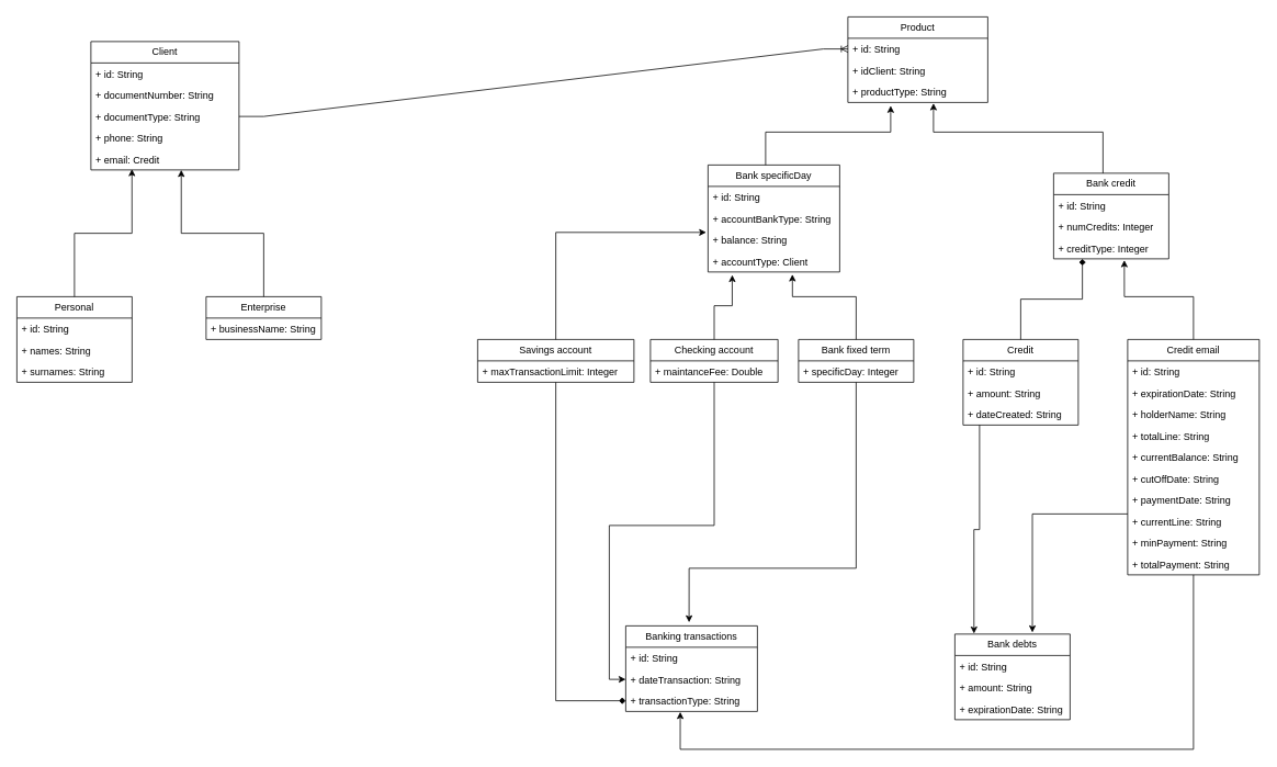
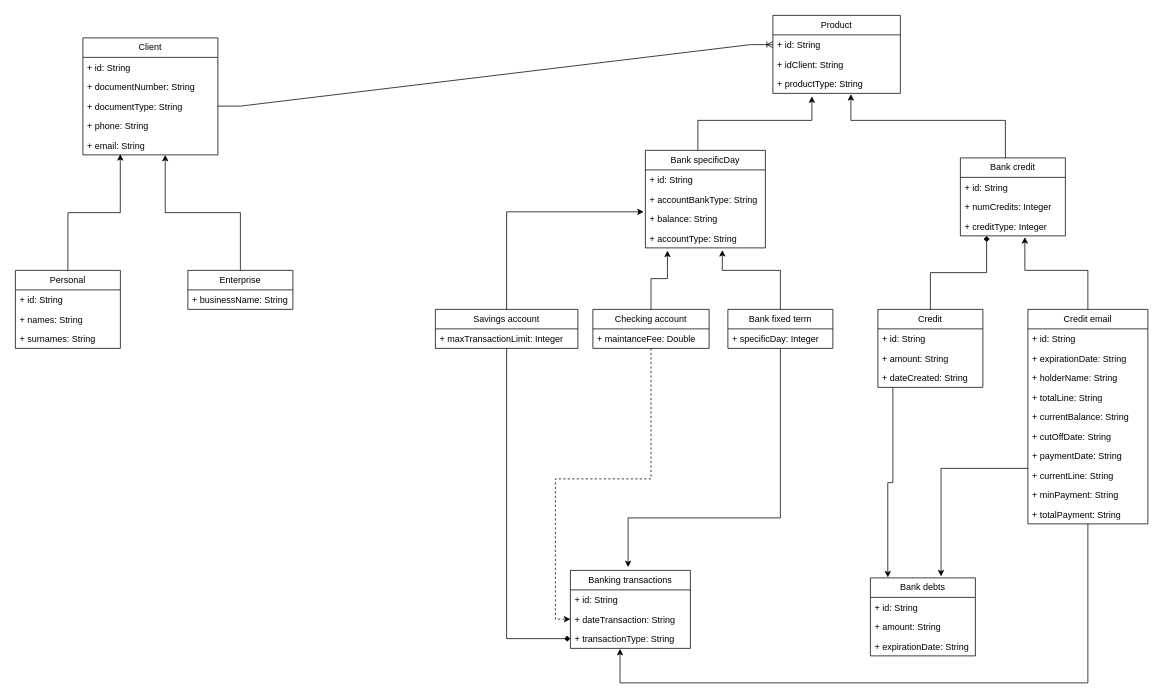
- <mxCell id="11" value="+ email: Credit" style="text;strokeColor=none;fillColor=none;align=left;verticalAlign=top;spacingLeft=4;spacingRight=4;overflow=hidden;rotatable=0;points=[[0,0.5],[1,0.5]];portConstraint=eastwest;whiteSpace=wrap;html=1;" vertex="1" parent="6"><mxGeometry y="130" width="180" height="26" as="geometry" /></mxCell>
+ <mxCell id="11" value="+ email: String" style="text;strokeColor=none;fillColor=none;align=left;verticalAlign=top;spacingLeft=4;spacingRight=4;overflow=hidden;rotatable=0;points=[[0,0.5],[1,0.5]];portConstraint=eastwest;whiteSpace=wrap;html=1;" vertex="1" parent="6"><mxGeometry y="130" width="180" height="26" as="geometry" /></mxCell>
- <mxCell id="22" value="+ accountType: Client" style="text;strokeColor=none;fillColor=none;align=left;verticalAlign=top;spacingLeft=4;spacingRight=4;overflow=hidden;rotatable=0;points=[[0,0.5],[1,0.5]];portConstraint=eastwest;whiteSpace=wrap;html=1;" vertex="1" parent="18"><mxGeometry y="104" width="160" height="26" as="geometry" /></mxCell>
+ <mxCell id="22" value="+ accountType: String" style="text;strokeColor=none;fillColor=none;align=left;verticalAlign=top;spacingLeft=4;spacingRight=4;overflow=hidden;rotatable=0;points=[[0,0.5],[1,0.5]];portConstraint=eastwest;whiteSpace=wrap;html=1;" vertex="1" parent="18"><mxGeometry y="104" width="160" height="26" as="geometry" /></mxCell>
- <mxCell id="31" style="edgeStyle=orthogonalEdgeStyle;rounded=0;orthogonalLoop=1;jettySize=auto;html=1;entryX=0;entryY=0.5;entryDx=0;entryDy=0;" edge="1" parent="1" source="32" target="58"><mxGeometry relative="1" as="geometry" /></mxCell>
+ <mxCell id="31" style="edgeStyle=orthogonalEdgeStyle;rounded=0;orthogonalLoop=1;jettySize=auto;html=1;entryX=0;entryY=0.5;entryDx=0;entryDy=0;dashed=1;" edge="1" parent="1" source="32" target="58"><mxGeometry relative="1" as="geometry" /></mxCell>
